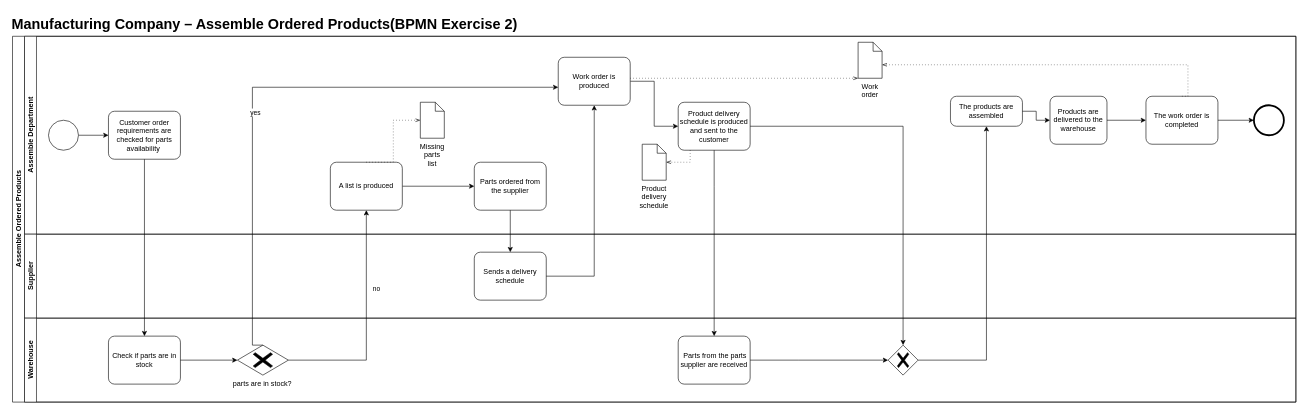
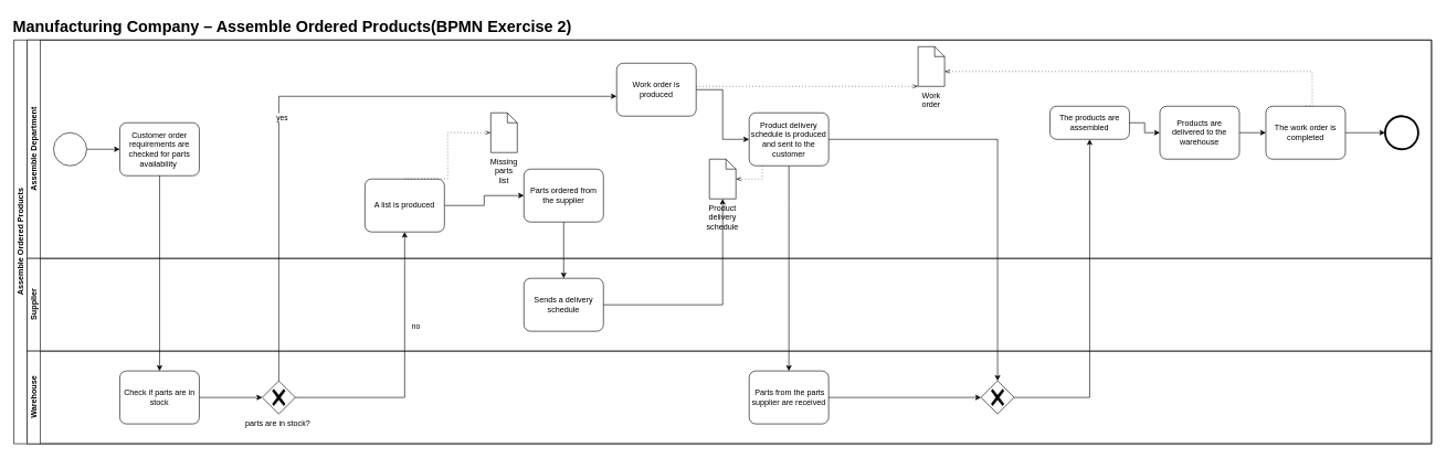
- <mxCell id="19" value="Work order" style="shape=mxgraph.bpmn.data;labelPosition=center;verticalLabelPosition=bottom;align=center;verticalAlign=top;whiteSpace=wrap;size=15;html=1;" parent="3" vertex="1"><mxGeometry x="1390" y="10" width="40" height="60" as="geometry" /></mxCell>
+ <mxCell id="19" value="Work order" style="shape=mxgraph.bpmn.data;labelPosition=center;verticalLabelPosition=bottom;align=center;verticalAlign=top;whiteSpace=wrap;size=15;html=1;" parent="3" vertex="1"><mxGeometry x="1345" y="10" width="40" height="60" as="geometry" /></mxCell>
- <mxCell id="37" style="edgeStyle=orthogonalEdgeStyle;rounded=0;orthogonalLoop=1;jettySize=auto;html=1;exitX=1;exitY=0.5;exitDx=0;exitDy=0;exitPerimeter=0;" parent="2" source="28" target="11" edge="1"><mxGeometry relative="1" as="geometry" /></mxCell>
+ <mxCell id="37" style="edgeStyle=orthogonalEdgeStyle;rounded=0;orthogonalLoop=1;jettySize=auto;html=1;exitX=1;exitY=0.5;exitDx=0;exitDy=0;exitPerimeter=0;" parent="2" source="28" target="22" edge="1"><mxGeometry relative="1" as="geometry" /></mxCell>
- <mxCell id="17" value="Missing parts list" style="shape=mxgraph.bpmn.data;labelPosition=center;verticalLabelPosition=bottom;align=center;verticalAlign=top;whiteSpace=wrap;size=15;html=1;" parent="3" vertex="1"><mxGeometry x="660" y="110" width="40" height="60" as="geometry" /></mxCell>
+ <mxCell id="17" value="Missing parts list" style="shape=mxgraph.bpmn.data;labelPosition=center;verticalLabelPosition=bottom;align=center;verticalAlign=top;whiteSpace=wrap;size=15;html=1;" parent="3" vertex="1"><mxGeometry x="700" y="110" width="40" height="60" as="geometry" /></mxCell>
- <mxCell id="24" value="Products are delivered to the warehouse" style="points=[[0.25,0,0],[0.5,0,0],[0.75,0,0],[1,0.25,0],[1,0.5,0],[1,0.75,0],[0.75,1,0],[0.5,1,0],[0.25,1,0],[0,0.75,0],[0,0.5,0],[0,0.25,0]];shape=mxgraph.bpmn.task;whiteSpace=wrap;rectStyle=rounded;size=10;taskMarker=abstract;" parent="3" vertex="1"><mxGeometry x="1710" y="100" width="95" height="80" as="geometry" /></mxCell>
+ <mxCell id="24" value="Products are delivered to the warehouse" style="points=[[0.25,0,0],[0.5,0,0],[0.75,0,0],[1,0.25,0],[1,0.5,0],[1,0.75,0],[0.75,1,0],[0.5,1,0],[0.25,1,0],[0,0.75,0],[0,0.5,0],[0,0.25,0]];shape=mxgraph.bpmn.task;whiteSpace=wrap;rectStyle=rounded;size=10;taskMarker=abstract;" parent="3" vertex="1"><mxGeometry x="1710" y="100" width="120" height="80" as="geometry" /></mxCell>
- <mxCell id="9" value="Parts ordered from the supplier" style="points=[[0.25,0,0],[0.5,0,0],[0.75,0,0],[1,0.25,0],[1,0.5,0],[1,0.75,0],[0.75,1,0],[0.5,1,0],[0.25,1,0],[0,0.75,0],[0,0.5,0],[0,0.25,0]];shape=mxgraph.bpmn.task;whiteSpace=wrap;rectStyle=rounded;size=10;taskMarker=abstract;" parent="3" vertex="1"><mxGeometry x="750" y="210" width="120" height="80" as="geometry" /></mxCell>
+ <mxCell id="9" value="Parts ordered from the supplier" style="points=[[0.25,0,0],[0.5,0,0],[0.75,0,0],[1,0.25,0],[1,0.5,0],[1,0.75,0],[0.75,1,0],[0.5,1,0],[0.25,1,0],[0,0.75,0],[0,0.5,0],[0,0.25,0]];shape=mxgraph.bpmn.task;whiteSpace=wrap;rectStyle=rounded;size=10;taskMarker=abstract;" parent="3" vertex="1"><mxGeometry x="750" y="195" width="120" height="80" as="geometry" /></mxCell>
- <mxCell id="31" value="parts are in stock?&amp;nbsp;" style="points=[[0.25,0.25,0],[0.5,0,0],[0.75,0.25,0],[1,0.5,0],[0.75,0.75,0],[0.5,1,0],[0.25,0.75,0],[0,0.5,0]];shape=mxgraph.bpmn.gateway2;html=1;verticalLabelPosition=bottom;labelBackgroundColor=#ffffff;verticalAlign=top;align=center;perimeter=rhombusPerimeter;outlineConnect=0;outline=none;symbol=none;gwType=exclusive;" parent="29" vertex="1"><mxGeometry x="355" y="45" width="85" height="50" as="geometry" /></mxCell>
+ <mxCell id="31" value="parts are in stock?&amp;nbsp;" style="points=[[0.25,0.25,0],[0.5,0,0],[0.75,0.25,0],[1,0.5,0],[0.75,0.75,0],[0.5,1,0],[0.25,0.75,0],[0,0.5,0]];shape=mxgraph.bpmn.gateway2;html=1;verticalLabelPosition=bottom;labelBackgroundColor=#ffffff;verticalAlign=top;align=center;perimeter=rhombusPerimeter;outlineConnect=0;outline=none;symbol=none;gwType=exclusive;" parent="29" vertex="1"><mxGeometry x="355" y="45" width="50" height="50" as="geometry" /></mxCell>
